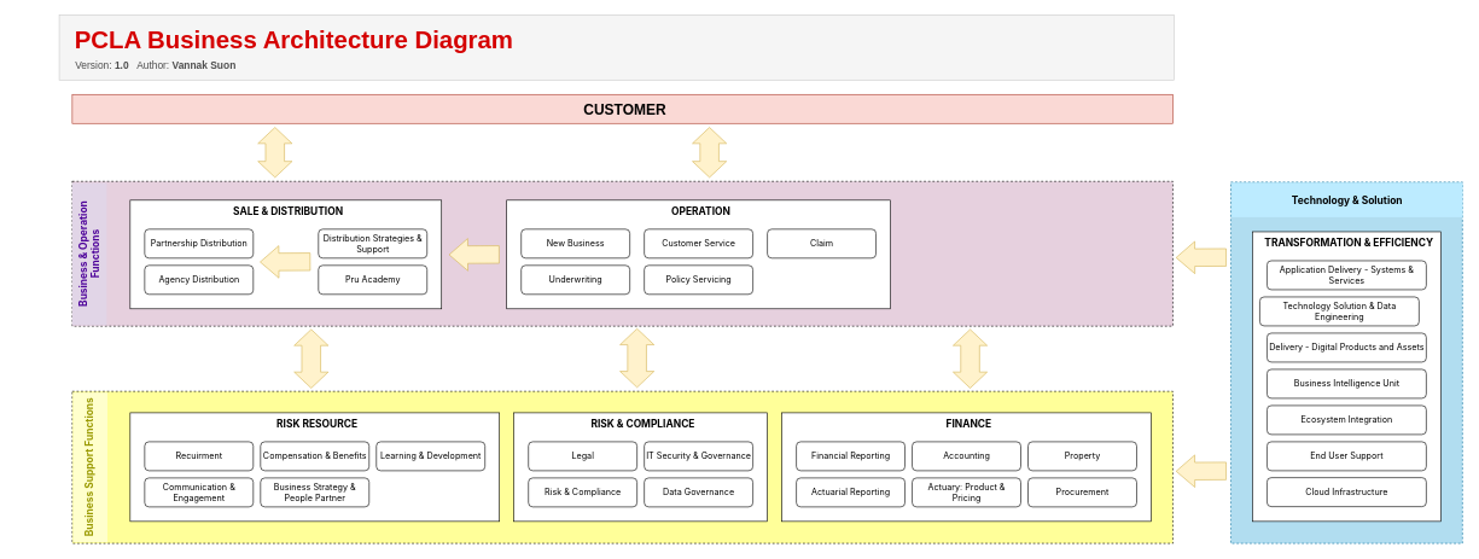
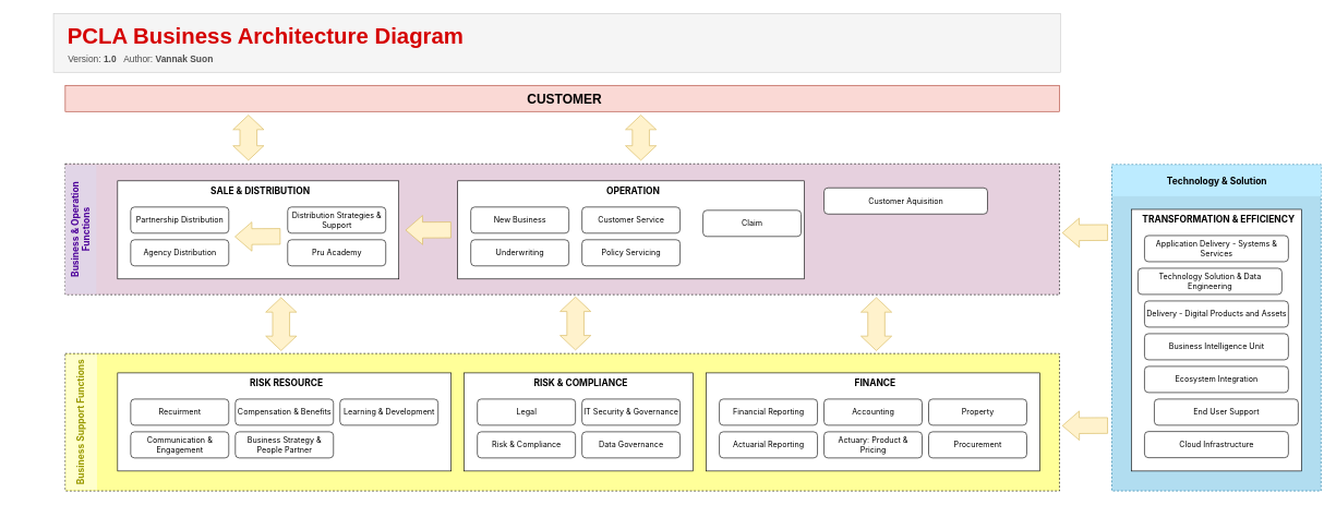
+ <mxCell id="52" value="Customer Aquisition" style="rounded=1;whiteSpace=wrap;html=1;fontFamily=Inter;fontSource=https%3A%2F%2Ffonts.googleapis.com%2Fcss%3Ffamily%3DInter;" parent="1" vertex="1"><mxGeometry x="1258.53" y="286.73" width="250" height="40" as="geometry" /></mxCell>
- <mxCell id="17" value="Claim" style="rounded=1;whiteSpace=wrap;html=1;fontFamily=Inter;fontSource=https%3A%2F%2Ffonts.googleapis.com%2Fcss%3Ffamily%3DInter;" parent="1" vertex="1"><mxGeometry x="1058.53" y="316" width="150" height="40" as="geometry" /></mxCell>
+ <mxCell id="17" value="Claim" style="rounded=1;whiteSpace=wrap;html=1;fontFamily=Inter;fontSource=https%3A%2F%2Ffonts.googleapis.com%2Fcss%3Ffamily%3DInter;" parent="1" vertex="1"><mxGeometry x="1073.53" y="321" width="150" height="40" as="geometry" /></mxCell>
- <mxCell id="46" value="End User Support" style="rounded=1;whiteSpace=wrap;html=1;fontFamily=Inter;fontSource=https%3A%2F%2Ffonts.googleapis.com%2Fcss%3Ffamily%3DInter;" parent="1" vertex="1"><mxGeometry x="1748.53" y="609.59" width="220" height="40" as="geometry" /></mxCell>
+ <mxCell id="46" value="End User Support" style="rounded=1;whiteSpace=wrap;html=1;fontFamily=Inter;fontSource=https%3A%2F%2Ffonts.googleapis.com%2Fcss%3Ffamily%3DInter;" parent="1" vertex="1"><mxGeometry x="1763.53" y="609.59" width="220" height="40" as="geometry" /></mxCell>
